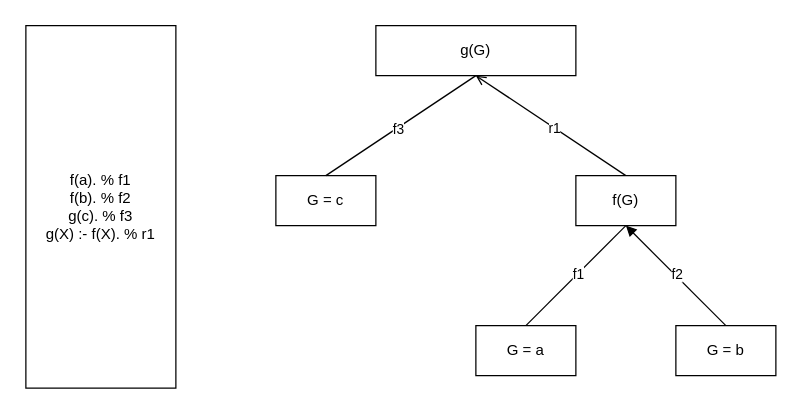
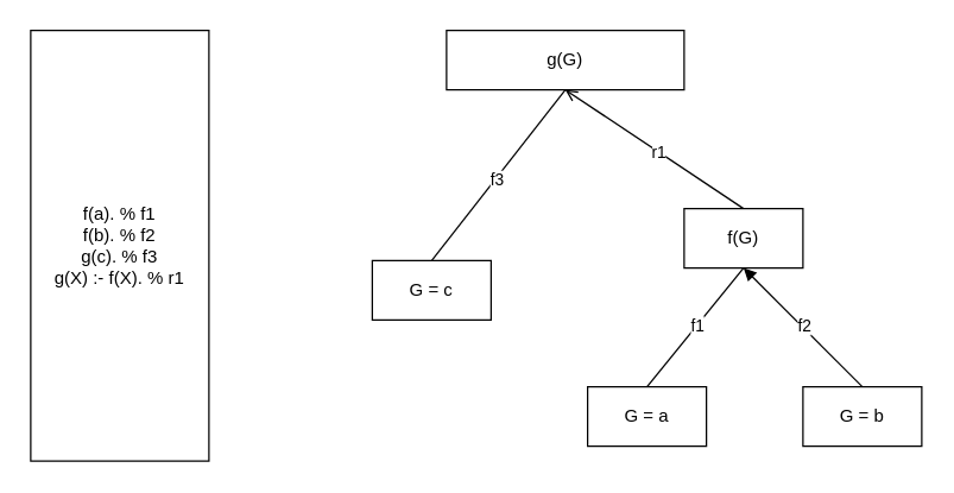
- <mxCell id="10" value="G = c" style="rounded=0;whiteSpace=wrap;html=1;" vertex="1" parent="1"><mxGeometry x="220" y="140" width="80" height="40" as="geometry" /></mxCell>
+ <mxCell id="10" value="G = c" style="rounded=0;whiteSpace=wrap;html=1;" vertex="1" parent="1"><mxGeometry x="250" y="175" width="80" height="40" as="geometry" /></mxCell>
- <mxCell id="7" value="G = a" style="rounded=0;whiteSpace=wrap;html=1;" vertex="1" parent="1"><mxGeometry x="380" y="260" width="80" height="40" as="geometry" /></mxCell>
+ <mxCell id="7" value="G = a" style="rounded=0;whiteSpace=wrap;html=1;" vertex="1" parent="1"><mxGeometry x="395" y="260" width="80" height="40" as="geometry" /></mxCell>
